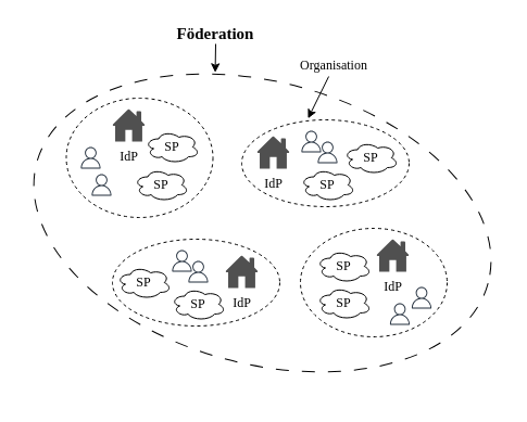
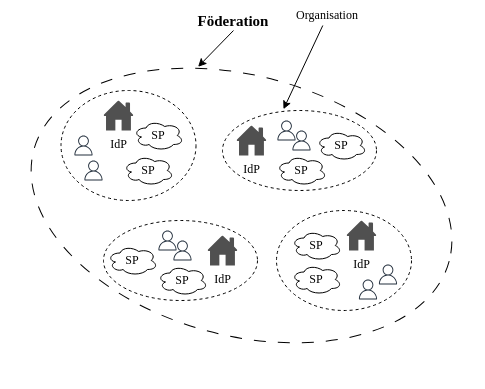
- <mxCell id="29" value="Föderation" style="text;html=1;align=center;verticalAlign=middle;whiteSpace=wrap;rounded=0;fontStyle=1;fontFamily=CMU;fontSource=https%3A%2F%2Fcdn.jsdelivr.net%2Fgh%2Fbitmaks%2Fcm-web-fonts%40latest%2Ffont%2FSerif%2Fcmunrm.woff;fontSize=15;" vertex="1" parent="1"><mxGeometry x="151" y="20" width="82" height="20" as="geometry" /></mxCell>
+ <mxCell id="29" value="Föderation" style="text;html=1;align=center;verticalAlign=middle;whiteSpace=wrap;rounded=0;fontStyle=1;fontFamily=CMU;fontSource=https%3A%2F%2Fcdn.jsdelivr.net%2Fgh%2Fbitmaks%2Fcm-web-fonts%40latest%2Ffont%2FSerif%2Fcmunrm.woff;fontSize=15;" vertex="1" parent="1"><mxGeometry x="186" y="10" width="82" height="20" as="geometry" /></mxCell>
- <mxCell id="27" value="Organisation" style="text;html=1;align=center;verticalAlign=middle;whiteSpace=wrap;rounded=0;fontFamily=CMU;fontSource=https%3A%2F%2Fcdn.jsdelivr.net%2Fgh%2Fbitmaks%2Fcm-web-fonts%40latest%2Ffont%2FSerif%2Fcmunrm.woff;" vertex="1" parent="1"><mxGeometry x="260" y="50" width="82" height="20" as="geometry" /></mxCell>
+ <mxCell id="27" value="Organisation" style="text;html=1;align=center;verticalAlign=middle;whiteSpace=wrap;rounded=0;fontFamily=CMU;fontSource=https%3A%2F%2Fcdn.jsdelivr.net%2Fgh%2Fbitmaks%2Fcm-web-fonts%40latest%2Ffont%2FSerif%2Fcmunrm.woff;" vertex="1" parent="1"><mxGeometry x="280" y="5" width="82" height="20" as="geometry" /></mxCell>
